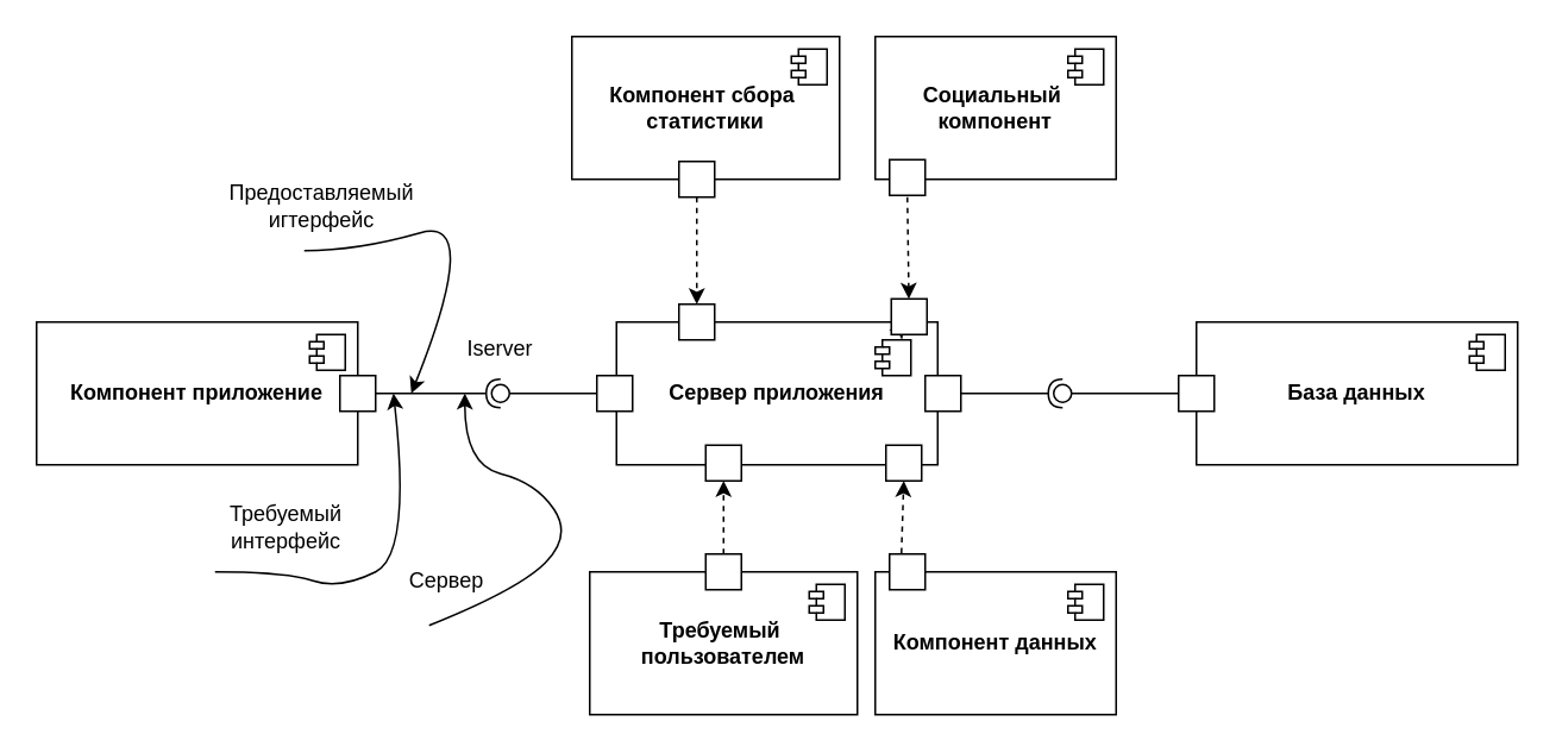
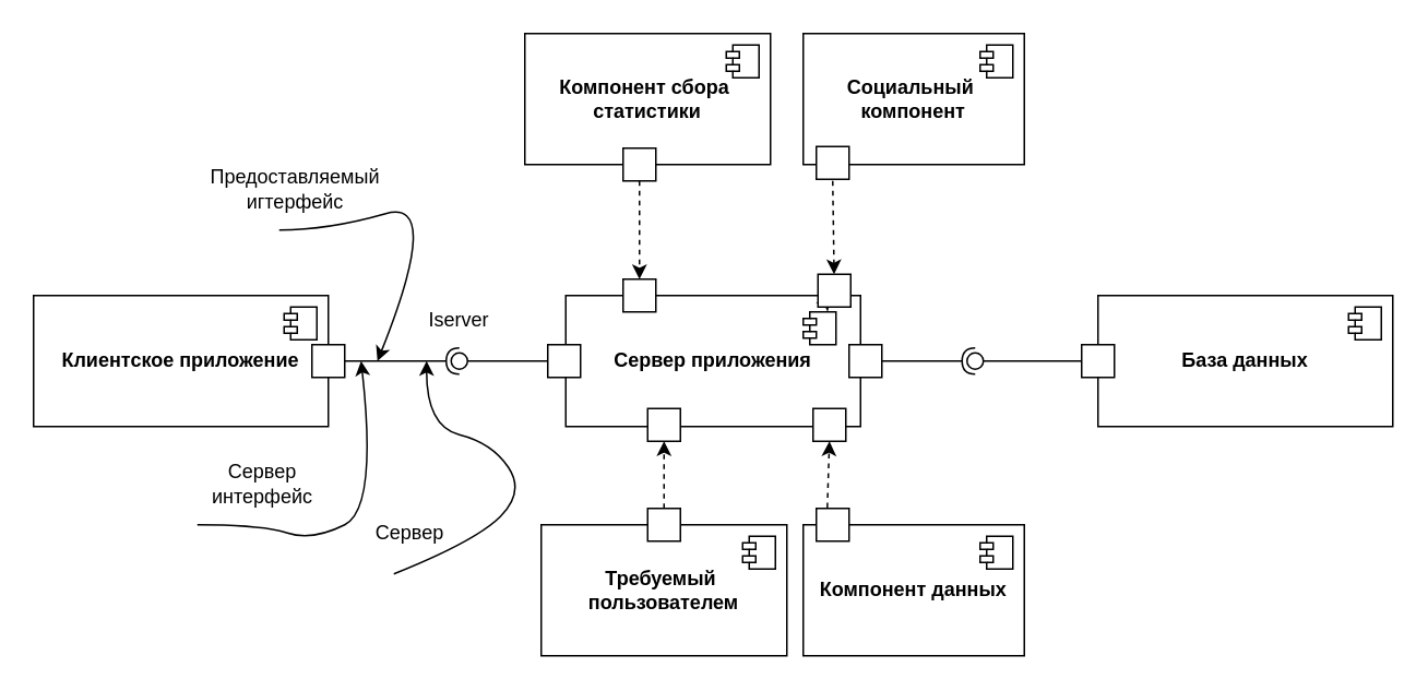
- <mxCell id="2" value="&lt;b&gt;Компонент приложение&lt;/b&gt;" style="html=1;dropTarget=0;whiteSpace=wrap;" vertex="1" parent="1"><mxGeometry x="20" y="180" width="180" height="80" as="geometry" /></mxCell>
+ <mxCell id="2" value="&lt;b&gt;Клиентское приложение&lt;/b&gt;" style="html=1;dropTarget=0;whiteSpace=wrap;" vertex="1" parent="1"><mxGeometry x="20" y="180" width="180" height="80" as="geometry" /></mxCell>
- <mxCell id="14" value="Требуемый&lt;div&gt;интерфейс&lt;/div&gt;" style="text;html=1;align=center;verticalAlign=middle;whiteSpace=wrap;rounded=0;" vertex="1" parent="1"><mxGeometry x="130" y="280" width="60" height="30" as="geometry" /></mxCell>
+ <mxCell id="14" value="Сервер&lt;div&gt;интерфейс&lt;/div&gt;" style="text;html=1;align=center;verticalAlign=middle;whiteSpace=wrap;rounded=0;" vertex="1" parent="1"><mxGeometry x="130" y="280" width="60" height="30" as="geometry" /></mxCell>
